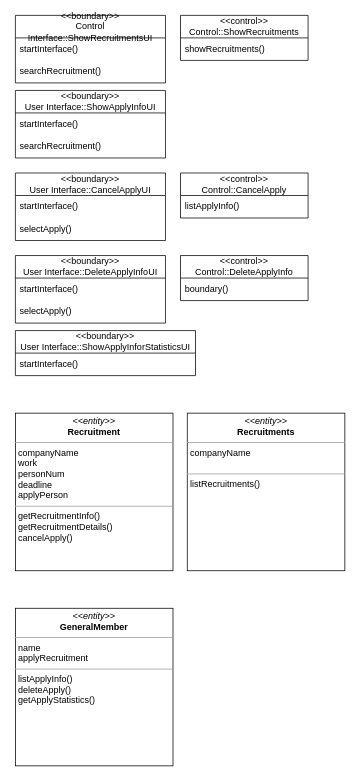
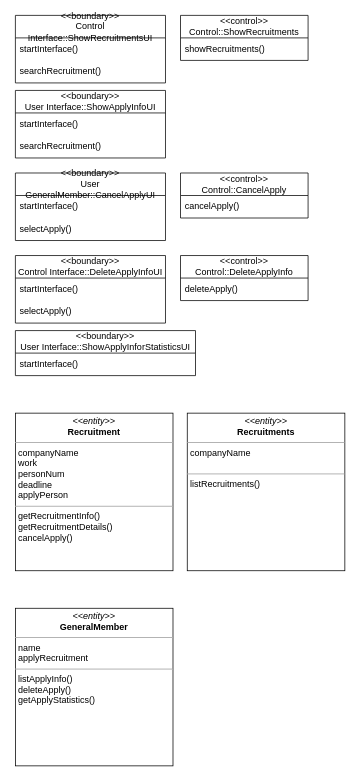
- <mxCell id="13" value="&amp;lt;&amp;lt;boundary&amp;gt;&amp;gt;&lt;br&gt;User Interface::CancelApplyUI" style="swimlane;fontStyle=0;childLayout=stackLayout;horizontal=1;startSize=30;horizontalStack=0;resizeParent=1;resizeParentMax=0;resizeLast=0;collapsible=1;marginBottom=0;whiteSpace=wrap;html=1;" parent="1" vertex="1"><mxGeometry x="20" y="230" width="200" height="90" as="geometry" /></mxCell>
+ <mxCell id="13" value="&amp;lt;&amp;lt;boundary&amp;gt;&amp;gt;&lt;br&gt;User GeneralMember::CancelApplyUI" style="swimlane;fontStyle=0;childLayout=stackLayout;horizontal=1;startSize=30;horizontalStack=0;resizeParent=1;resizeParentMax=0;resizeLast=0;collapsible=1;marginBottom=0;whiteSpace=wrap;html=1;" parent="1" vertex="1"><mxGeometry x="20" y="230" width="200" height="90" as="geometry" /></mxCell>
- <mxCell id="17" value="listApplyInfo()" style="text;strokeColor=none;fillColor=none;align=left;verticalAlign=middle;spacingLeft=4;spacingRight=4;overflow=hidden;points=[[0,0.5],[1,0.5]];portConstraint=eastwest;rotatable=0;whiteSpace=wrap;html=1;" parent="16" vertex="1"><mxGeometry y="30" width="170" height="30" as="geometry" /></mxCell>
+ <mxCell id="17" value="cancelApply()" style="text;strokeColor=none;fillColor=none;align=left;verticalAlign=middle;spacingLeft=4;spacingRight=4;overflow=hidden;points=[[0,0.5],[1,0.5]];portConstraint=eastwest;rotatable=0;whiteSpace=wrap;html=1;" parent="16" vertex="1"><mxGeometry y="30" width="170" height="30" as="geometry" /></mxCell>
- <mxCell id="18" value="&amp;lt;&amp;lt;boundary&amp;gt;&amp;gt;&lt;br&gt;User Interface::DeleteApplyInfoUI" style="swimlane;fontStyle=0;childLayout=stackLayout;horizontal=1;startSize=30;horizontalStack=0;resizeParent=1;resizeParentMax=0;resizeLast=0;collapsible=1;marginBottom=0;whiteSpace=wrap;html=1;" parent="1" vertex="1"><mxGeometry x="20" y="340" width="200" height="90" as="geometry" /></mxCell>
+ <mxCell id="18" value="&amp;lt;&amp;lt;boundary&amp;gt;&amp;gt;&lt;br&gt;Control Interface::DeleteApplyInfoUI" style="swimlane;fontStyle=0;childLayout=stackLayout;horizontal=1;startSize=30;horizontalStack=0;resizeParent=1;resizeParentMax=0;resizeLast=0;collapsible=1;marginBottom=0;whiteSpace=wrap;html=1;" parent="1" vertex="1"><mxGeometry x="20" y="340" width="200" height="90" as="geometry" /></mxCell>
- <mxCell id="22" value="boundary()" style="text;strokeColor=none;fillColor=none;align=left;verticalAlign=middle;spacingLeft=4;spacingRight=4;overflow=hidden;points=[[0,0.5],[1,0.5]];portConstraint=eastwest;rotatable=0;whiteSpace=wrap;html=1;" parent="21" vertex="1"><mxGeometry y="30" width="170" height="30" as="geometry" /></mxCell>
+ <mxCell id="22" value="deleteApply()" style="text;strokeColor=none;fillColor=none;align=left;verticalAlign=middle;spacingLeft=4;spacingRight=4;overflow=hidden;points=[[0,0.5],[1,0.5]];portConstraint=eastwest;rotatable=0;whiteSpace=wrap;html=1;" parent="21" vertex="1"><mxGeometry y="30" width="170" height="30" as="geometry" /></mxCell>
